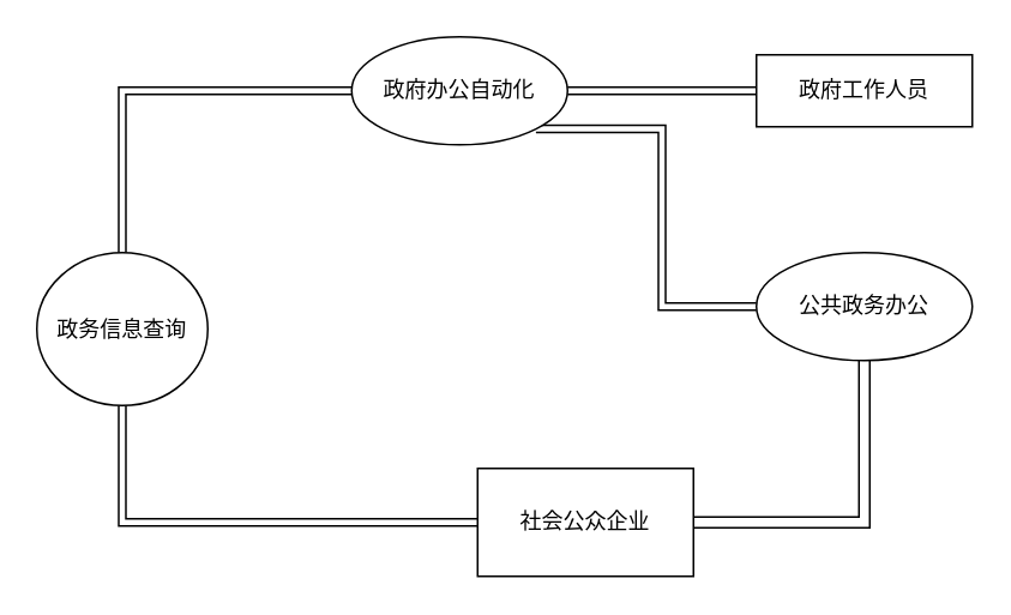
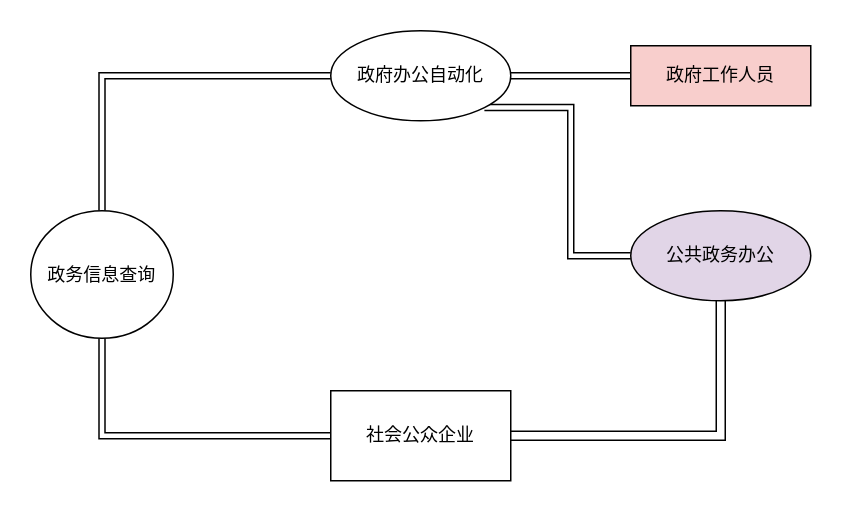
- <mxCell id="5" value="政府办公自动化" style="ellipse;whiteSpace=wrap;html=1;" vertex="1" parent="1"><mxGeometry x="195" y="20" width="120" height="60" as="geometry" /></mxCell>
+ <mxCell id="5" value="政府办公自动化" style="ellipse;whiteSpace=wrap;html=1;" vertex="1" parent="1"><mxGeometry x="220" y="20" width="120" height="60" as="geometry" /></mxCell>
- <mxCell id="11" value="政府工作人员" style="whiteSpace=wrap;html=1;" vertex="1" parent="1"><mxGeometry x="420" y="30" width="120" height="40" as="geometry" /></mxCell>
+ <mxCell id="11" value="政府工作人员" style="whiteSpace=wrap;html=1;fillColor=#f8cecc;" vertex="1" parent="1"><mxGeometry x="420" y="30" width="120" height="40" as="geometry" /></mxCell>
- <mxCell id="9" value="公共政务办公" style="ellipse;whiteSpace=wrap;html=1;" vertex="1" parent="1"><mxGeometry x="420" y="140" width="120" height="60" as="geometry" /></mxCell>
+ <mxCell id="9" value="公共政务办公" style="ellipse;whiteSpace=wrap;html=1;fillColor=#e1d5e7;" vertex="1" parent="1"><mxGeometry x="420" y="140" width="120" height="60" as="geometry" /></mxCell>
- <mxCell id="10" value="社会公众企业" style="whiteSpace=wrap;html=1;" vertex="1" parent="1"><mxGeometry x="265" y="260" width="120" height="60" as="geometry" /></mxCell>
+ <mxCell id="10" value="社会公众企业" style="whiteSpace=wrap;html=1;" vertex="1" parent="1"><mxGeometry x="220" y="260" width="120" height="60" as="geometry" /></mxCell>
